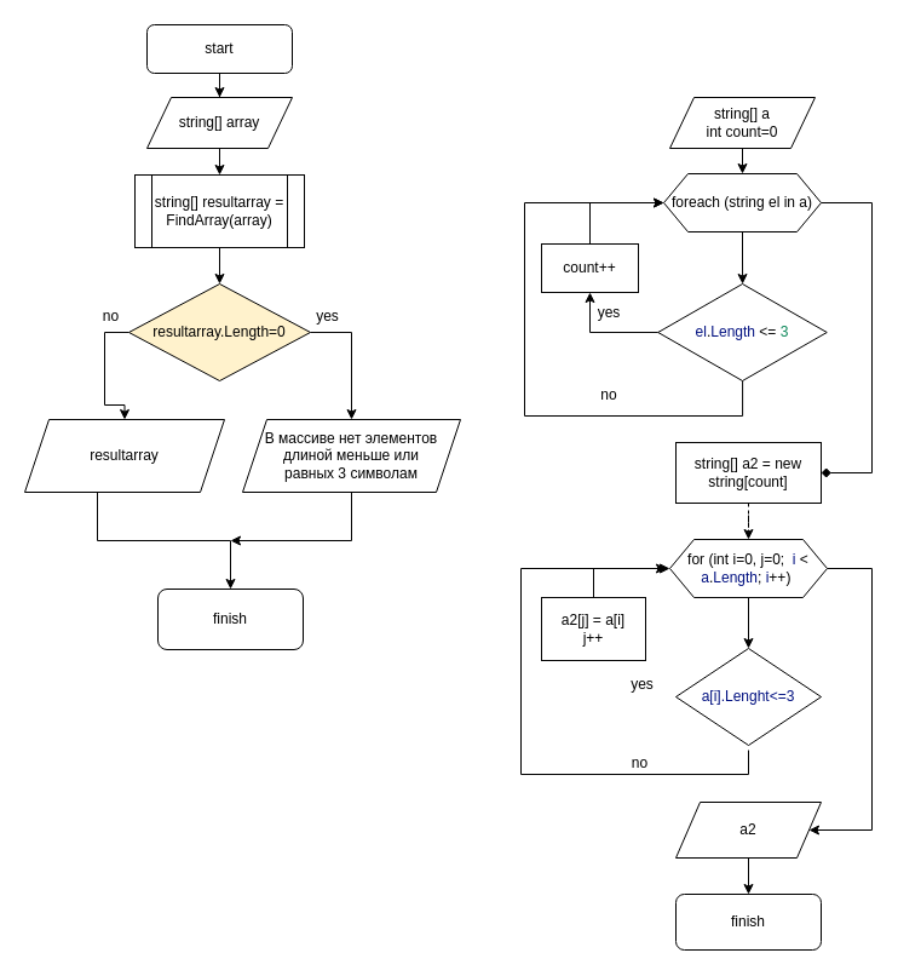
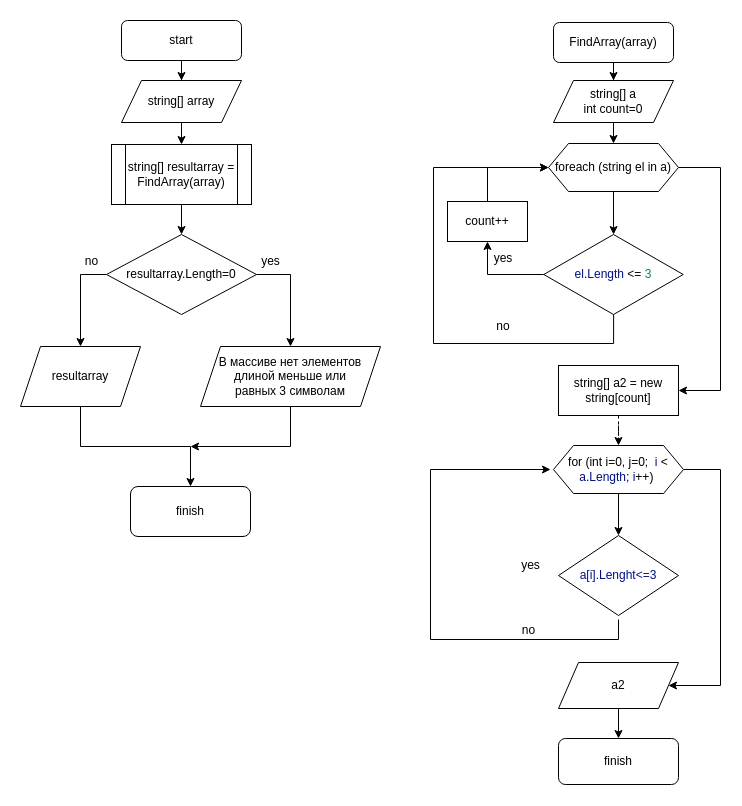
+ <mxCell id="19" value="FindArray(array)" style="rounded=1;whiteSpace=wrap;html=1;fontColor=#000000;fontFamily=Helvetica;" vertex="1" parent="1"><mxGeometry x="553" y="22" width="120" height="40" as="geometry" /></mxCell>
+ <mxCell id="18" value="" style="edgeStyle=orthogonalEdgeStyle;rounded=0;orthogonalLoop=1;jettySize=auto;html=1;fontColor=#000000;fontFamily=Helvetica;" edge="1" parent="1" source="19" target="21"><mxGeometry relative="1" as="geometry" /></mxCell>
- <mxCell id="10" value="resultarray.Length=0" style="rhombus;whiteSpace=wrap;html=1;fillColor=#fff2cc;" vertex="1" parent="1"><mxGeometry x="106" y="234" width="150" height="80" as="geometry" /></mxCell>
+ <mxCell id="10" value="resultarray.Length=0" style="rhombus;whiteSpace=wrap;html=1;" vertex="1" parent="1"><mxGeometry x="106" y="234" width="150" height="80" as="geometry" /></mxCell>
- <mxCell id="15" value="resultarray" style="shape=parallelogram;perimeter=parallelogramPerimeter;whiteSpace=wrap;html=1;fixedSize=1;fontColor=#000000;" vertex="1" parent="1"><mxGeometry x="20" y="346" width="165" height="60" as="geometry" /></mxCell>
+ <mxCell id="15" value="resultarray" style="shape=parallelogram;perimeter=parallelogramPerimeter;whiteSpace=wrap;html=1;fixedSize=1;fontColor=#000000;" vertex="1" parent="1"><mxGeometry x="20" y="346" width="120" height="60" as="geometry" /></mxCell>
- <mxCell id="23" style="edgeStyle=orthogonalEdgeStyle;rounded=0;orthogonalLoop=1;jettySize=auto;html=1;entryX=1;entryY=0.5;entryDx=0;entryDy=0;fontFamily=Helvetica;fontSize=12;fontColor=#000000;endArrow=diamond;" edge="1" parent="1" source="24" target="33"><mxGeometry relative="1" as="geometry"><Array as="points"><mxPoint x="720" y="167" /><mxPoint x="720" y="390" /></Array></mxGeometry></mxCell>
+ <mxCell id="23" style="edgeStyle=orthogonalEdgeStyle;rounded=0;orthogonalLoop=1;jettySize=auto;html=1;entryX=1;entryY=0.5;entryDx=0;entryDy=0;fontFamily=Helvetica;fontSize=12;fontColor=#000000;" edge="1" parent="1" source="24" target="33"><mxGeometry relative="1" as="geometry"><Array as="points"><mxPoint x="720" y="167" /><mxPoint x="720" y="390" /></Array></mxGeometry></mxCell>
- <mxCell id="40" style="edgeStyle=orthogonalEdgeStyle;rounded=0;orthogonalLoop=1;jettySize=auto;html=1;exitX=0.5;exitY=0;exitDx=0;exitDy=0;entryX=0;entryY=0.5;entryDx=0;entryDy=0;fontFamily=Helvetica;fontSize=12;fontColor=#000000;" edge="1" parent="1" source="41" target="36"><mxGeometry relative="1" as="geometry" /></mxCell>
- <mxCell id="41" value="a2[j] = a[i]&lt;br&gt;j++" style="rounded=0;whiteSpace=wrap;html=1;fontFamily=Helvetica;fontSize=12;fontColor=#000000;" vertex="1" parent="1"><mxGeometry x="447" y="493" width="86" height="52" as="geometry" /></mxCell>
